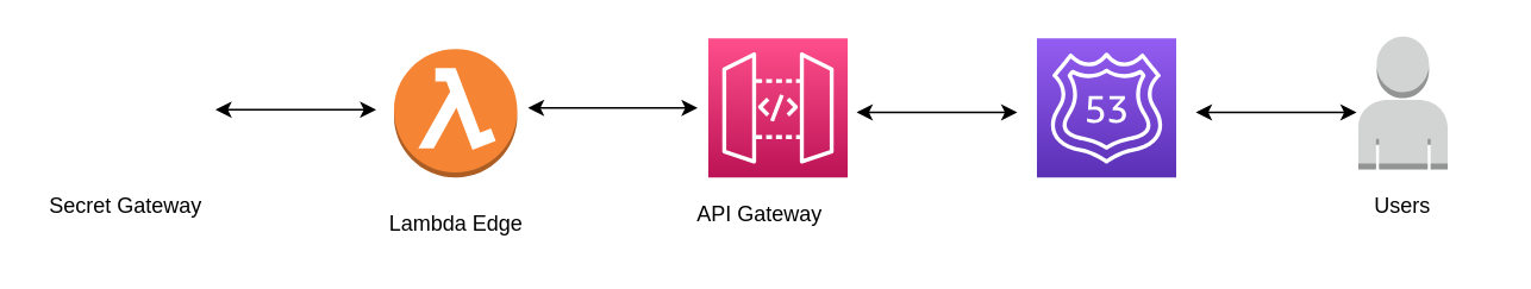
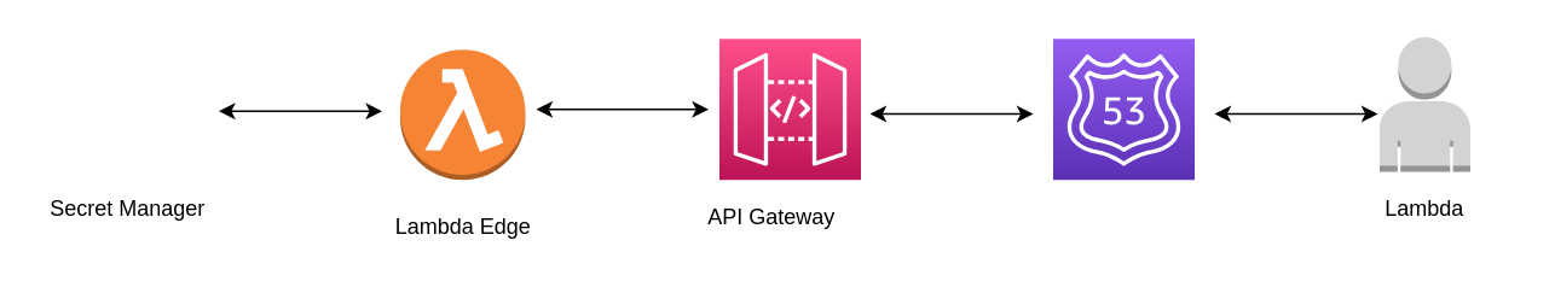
- <mxCell id="7" value="Secret Gateway" style="text;html=1;strokeColor=none;fillColor=none;align=center;verticalAlign=middle;whiteSpace=wrap;rounded=0;" vertex="1" parent="1"><mxGeometry x="20" y="100" width="100" height="30" as="geometry" /></mxCell>
+ <mxCell id="7" value="Secret Manager" style="text;html=1;strokeColor=none;fillColor=none;align=center;verticalAlign=middle;whiteSpace=wrap;rounded=0;" vertex="1" parent="1"><mxGeometry x="20" y="100" width="100" height="30" as="geometry" /></mxCell>
- <mxCell id="10" value="Users" style="text;html=1;strokeColor=none;fillColor=none;align=center;verticalAlign=middle;whiteSpace=wrap;rounded=0;" vertex="1" parent="1"><mxGeometry x="735" y="100" width="100" height="30" as="geometry" /></mxCell>
+ <mxCell id="10" value="Lambda" style="text;html=1;strokeColor=none;fillColor=none;align=center;verticalAlign=middle;whiteSpace=wrap;rounded=0;" vertex="1" parent="1"><mxGeometry x="735" y="100" width="100" height="30" as="geometry" /></mxCell>
